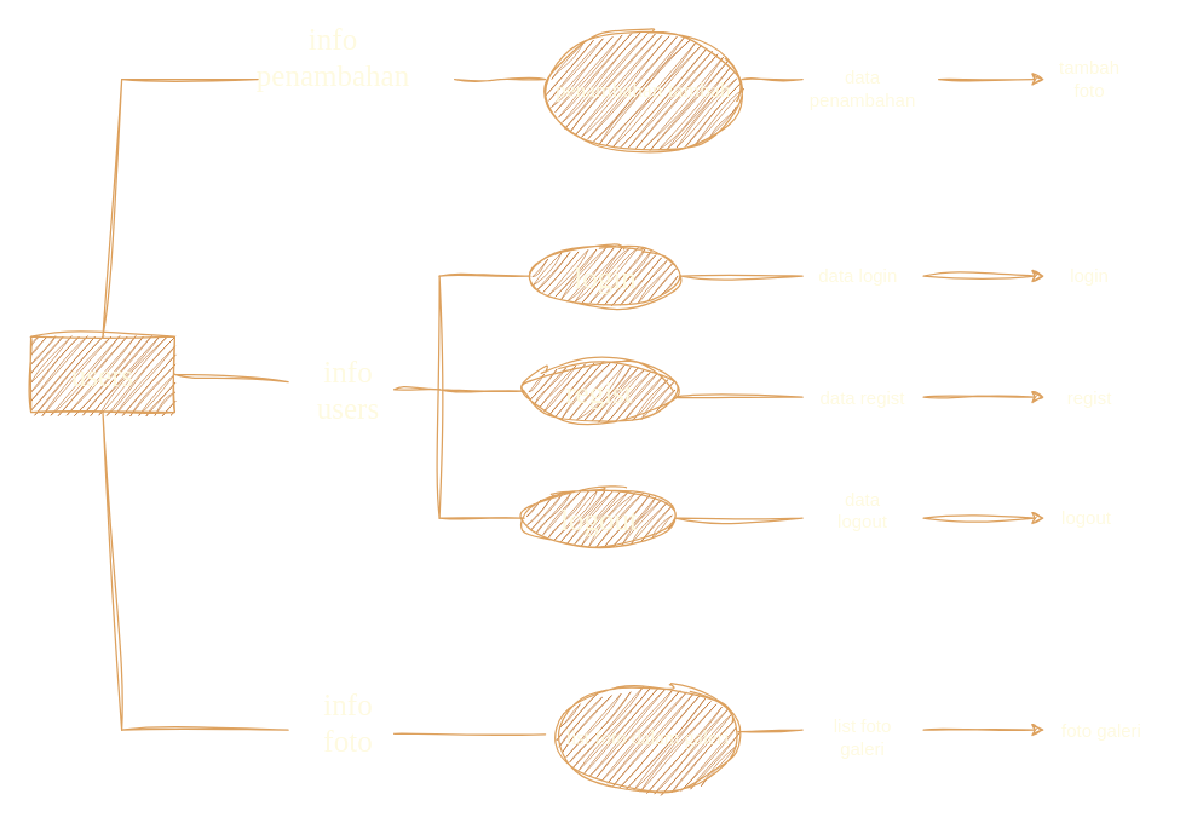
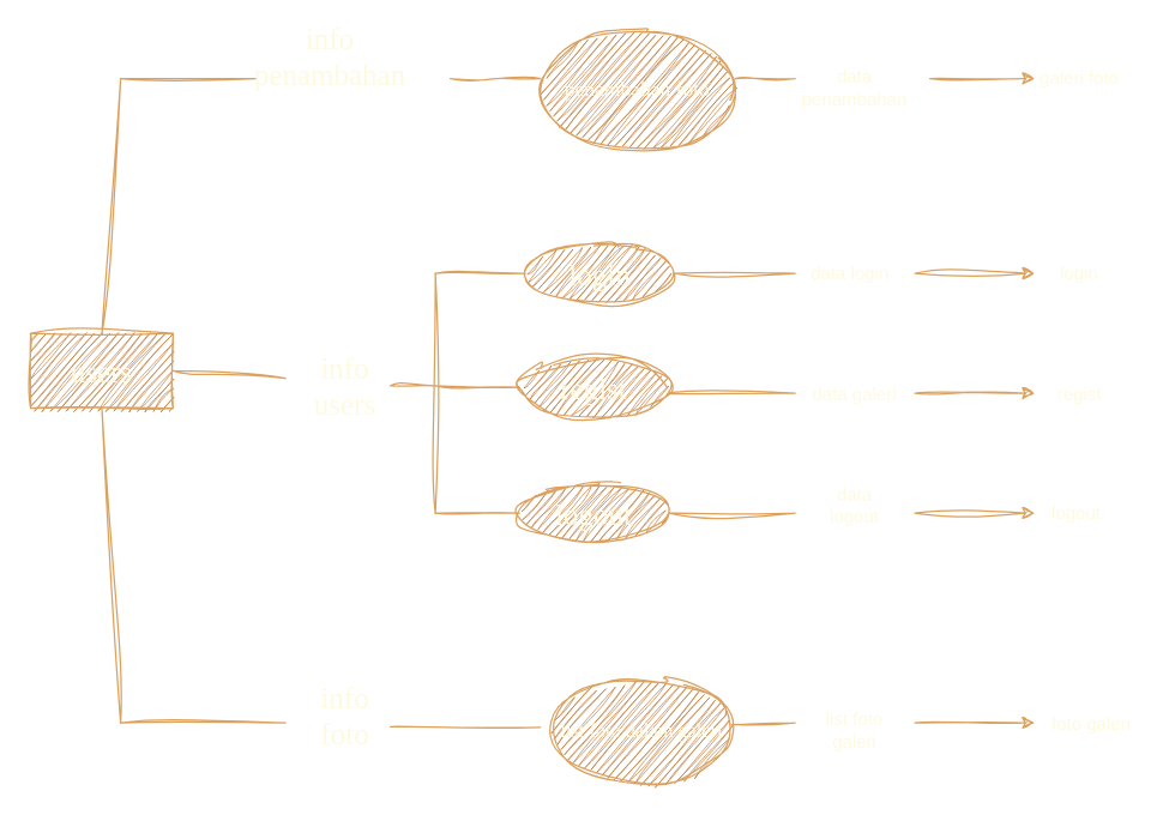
- <mxCell id="38" value="tambah foto" style="text;html=1;strokeColor=none;fillColor=none;align=center;verticalAlign=middle;whiteSpace=wrap;rounded=0;sketch=1;curveFitting=1;jiggle=2;labelBackgroundColor=none;fontColor=#FEFAE0;" vertex="1" parent="1"><mxGeometry x="690" y="37" width="60" height="30" as="geometry" /></mxCell>
+ <mxCell id="38" value="galeri foto" style="text;html=1;strokeColor=none;fillColor=none;align=center;verticalAlign=middle;whiteSpace=wrap;rounded=0;sketch=1;curveFitting=1;jiggle=2;labelBackgroundColor=none;fontColor=#FEFAE0;" vertex="1" parent="1"><mxGeometry x="690" y="37" width="60" height="30" as="geometry" /></mxCell>
- <mxCell id="6" value="penambahan tambah" style="ellipse;whiteSpace=wrap;html=1;hachureGap=4;fontFamily=Architects Daughter;fontSource=https%3A%2F%2Ffonts.googleapis.com%2Fcss%3Ffamily%3DArchitects%2BDaughter;fontSize=14;sketch=1;curveFitting=1;jiggle=2;labelBackgroundColor=none;fillColor=#BC6C25;strokeColor=#DDA15E;fontColor=#FEFAE0;" vertex="1" parent="1"><mxGeometry x="360" y="20" width="130" height="80" as="geometry" /></mxCell>
+ <mxCell id="6" value="penambahan foto" style="ellipse;whiteSpace=wrap;html=1;hachureGap=4;fontFamily=Architects Daughter;fontSource=https%3A%2F%2Ffonts.googleapis.com%2Fcss%3Ffamily%3DArchitects%2BDaughter;fontSize=14;sketch=1;curveFitting=1;jiggle=2;labelBackgroundColor=none;fillColor=#BC6C25;strokeColor=#DDA15E;fontColor=#FEFAE0;" vertex="1" parent="1"><mxGeometry x="360" y="20" width="130" height="80" as="geometry" /></mxCell>
- <mxCell id="25" value="data regist" style="text;html=1;strokeColor=none;fillColor=none;align=center;verticalAlign=middle;whiteSpace=wrap;rounded=0;sketch=1;curveFitting=1;jiggle=2;labelBackgroundColor=none;fontColor=#FEFAE0;" vertex="1" parent="1"><mxGeometry x="540" y="248" width="60" height="30" as="geometry" /></mxCell>
+ <mxCell id="25" value="data galeri" style="text;html=1;strokeColor=none;fillColor=none;align=center;verticalAlign=middle;whiteSpace=wrap;rounded=0;sketch=1;curveFitting=1;jiggle=2;labelBackgroundColor=none;fontColor=#FEFAE0;" vertex="1" parent="1"><mxGeometry x="540" y="248" width="60" height="30" as="geometry" /></mxCell>
